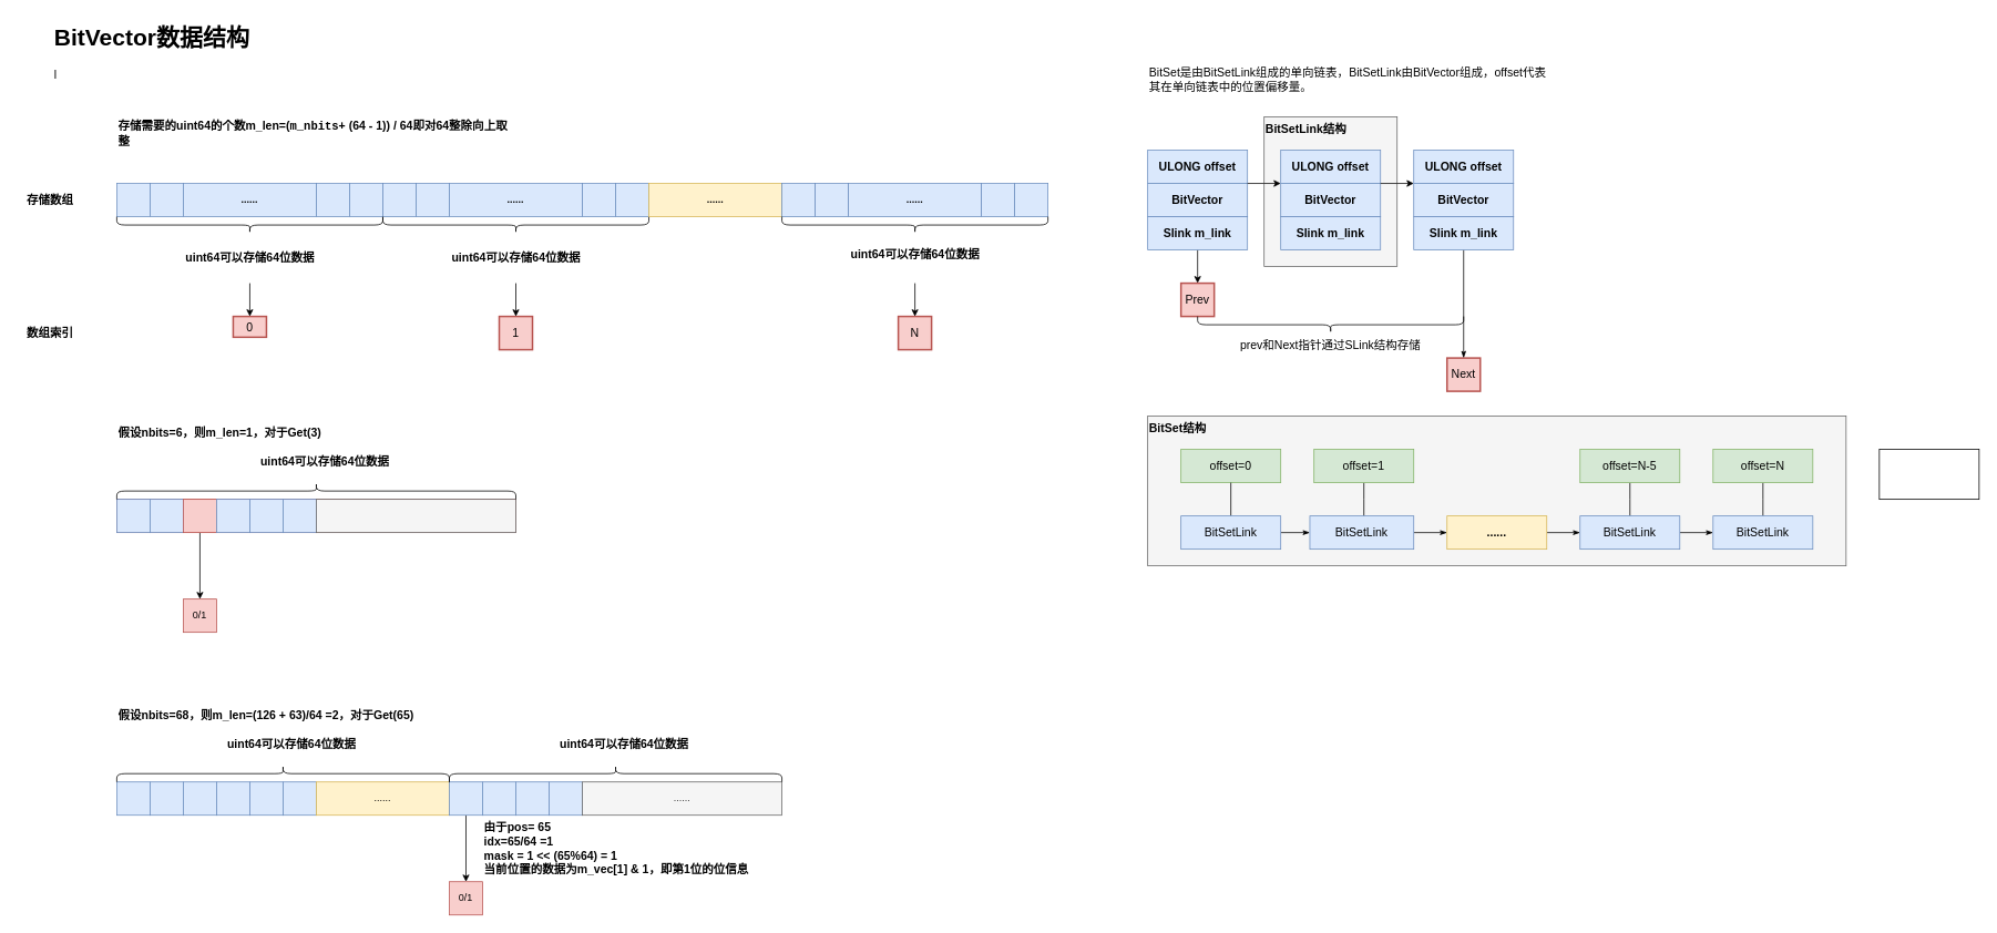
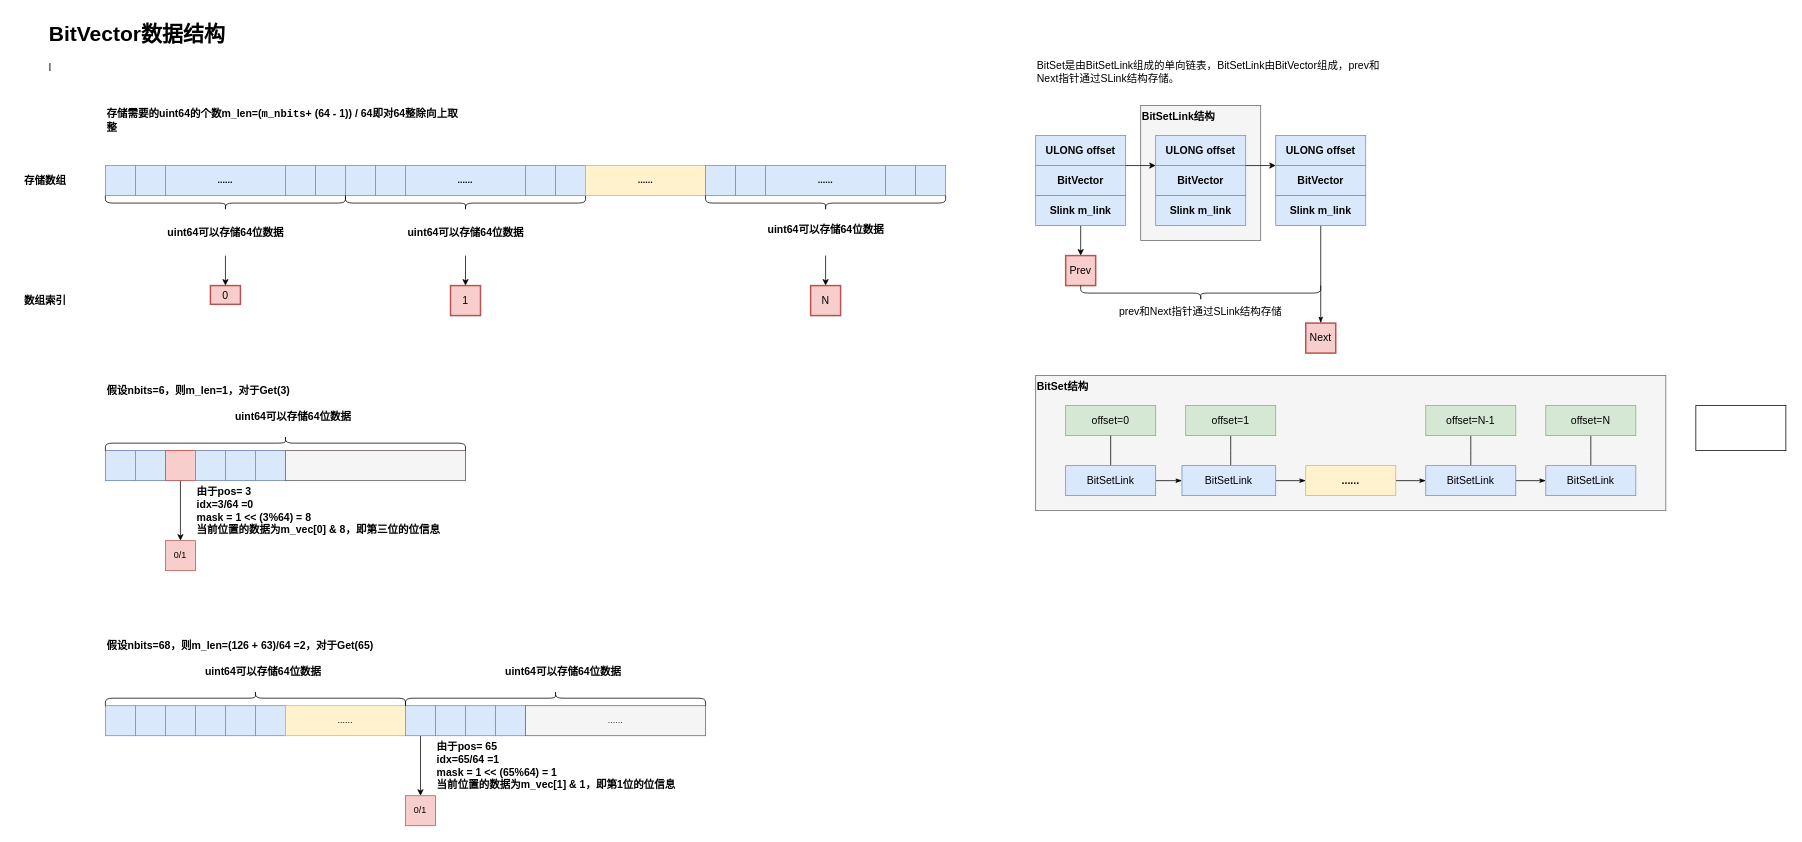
- <mxCell id="99" value="BitSet是由BitSetLink组成的单向链表，BitSetLink由BitVector组成，offset代表其在单向链表中的位置偏移量。" style="text;html=1;strokeColor=none;fillColor=none;align=left;verticalAlign=middle;whiteSpace=wrap;rounded=0;labelBackgroundColor=none;strokeWidth=1;fontSize=14;fontColor=#000000;" parent="1" vertex="1"><mxGeometry x="1380" y="60" width="480" height="70" as="geometry" /></mxCell>
+ <mxCell id="99" value="BitSet是由BitSetLink组成的单向链表，BitSetLink由BitVector组成，prev和Next指针通过SLink结构存储。" style="text;html=1;strokeColor=none;fillColor=none;align=left;verticalAlign=middle;whiteSpace=wrap;rounded=0;labelBackgroundColor=none;strokeWidth=1;fontSize=14;fontColor=#000000;" parent="1" vertex="1"><mxGeometry x="1380" y="60" width="480" height="70" as="geometry" /></mxCell>
- <mxCell id="87" value="offset=N-5" style="rounded=0;whiteSpace=wrap;html=1;labelBackgroundColor=none;strokeWidth=1;fontSize=14;fillColor=#d5e8d4;strokeColor=#82b366;" parent="1" vertex="1"><mxGeometry x="1900" y="540" width="120" height="40" as="geometry" /></mxCell>
+ <mxCell id="87" value="offset=N-1" style="rounded=0;whiteSpace=wrap;html=1;labelBackgroundColor=none;strokeWidth=1;fontSize=14;fillColor=#d5e8d4;strokeColor=#82b366;" parent="1" vertex="1"><mxGeometry x="1900" y="540" width="120" height="40" as="geometry" /></mxCell>
+ <mxCell id="38" value="&lt;b&gt;由于pos= 3&lt;br&gt;&lt;div style=&quot;&quot;&gt;&lt;b style=&quot;background-color: initial;&quot;&gt;idx=3/64 =0&lt;/b&gt;&lt;/div&gt;&lt;div style=&quot;&quot;&gt;&lt;b style=&quot;background-color: initial;&quot;&gt;mask = 1 &amp;lt;&amp;lt; (3%64) = 8&lt;/b&gt;&lt;/div&gt;&lt;div style=&quot;&quot;&gt;&lt;b style=&quot;background-color: initial;&quot;&gt;当前位置的数据为m_vec[0] &amp;amp; 8，即第三位的位信息&lt;/b&gt;&lt;/div&gt;&lt;/b&gt;" style="text;html=1;strokeColor=none;fillColor=none;align=left;verticalAlign=middle;whiteSpace=wrap;rounded=0;labelBackgroundColor=none;strokeWidth=1;fontSize=14;fontColor=#000000;" parent="1" vertex="1"><mxGeometry x="260" y="650" width="360" height="60" as="geometry" /></mxCell>
